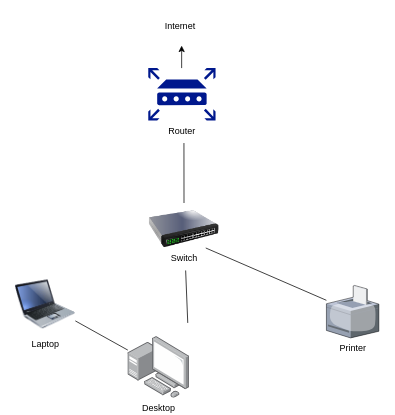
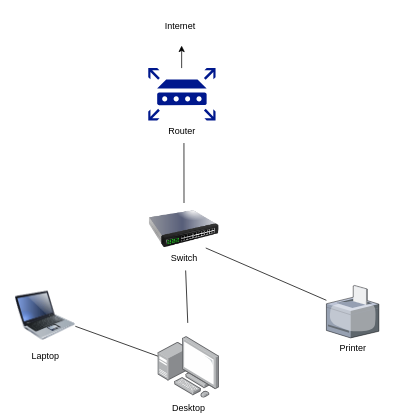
- <mxCell id="6" value="Laptop" style="image;html=1;image=img/lib/clip_art/computers/Laptop_128x128.png" vertex="1" parent="1"><mxGeometry x="20" y="365" width="80" height="80" as="geometry" /></mxCell>
+ <mxCell id="6" value="Laptop" style="image;html=1;image=img/lib/clip_art/computers/Laptop_128x128.png" vertex="1" parent="1"><mxGeometry x="20" y="380" width="80" height="80" as="geometry" /></mxCell>
- <mxCell id="7" value="Desktop" style="image;points=[];aspect=fixed;html=1;align=center;shadow=0;dashed=0;image=img/lib/allied_telesis/computer_and_terminals/Personal_Computer_with_Server.svg;" vertex="1" parent="1"><mxGeometry x="170.04" y="448" width="82.4" height="82.4" as="geometry" /></mxCell>
+ <mxCell id="7" value="Desktop" style="image;points=[];aspect=fixed;html=1;align=center;shadow=0;dashed=0;image=img/lib/allied_telesis/computer_and_terminals/Personal_Computer_with_Server.svg;" vertex="1" parent="1"><mxGeometry x="210.04" y="448" width="82.4" height="82.4" as="geometry" /></mxCell>
